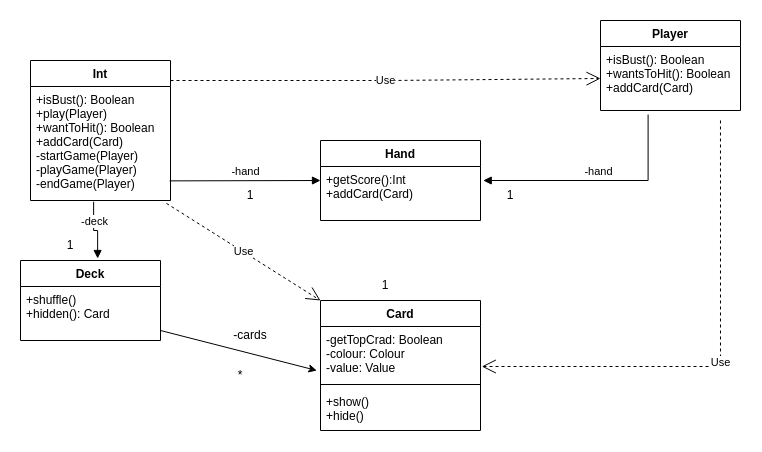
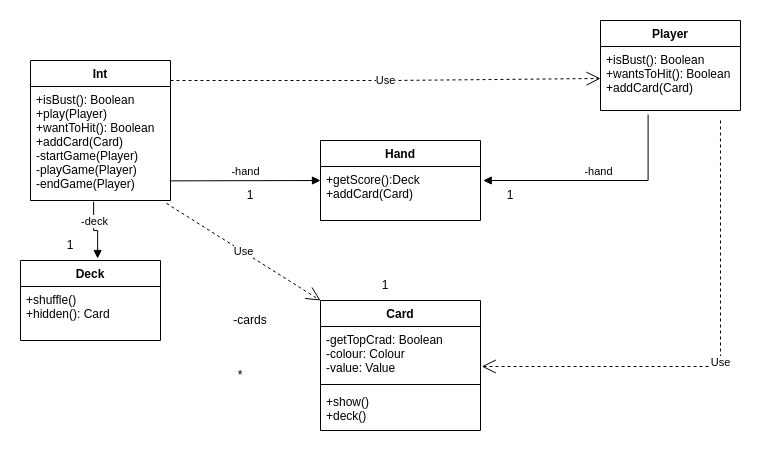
- <mxCell id="7" value="+getScore():Int&#10;+addCard(Card)" style="text;strokeColor=none;fillColor=none;align=left;verticalAlign=top;spacingLeft=4;spacingRight=4;overflow=hidden;rotatable=0;points=[[0,0.5],[1,0.5]];portConstraint=eastwest;" vertex="1" parent="6"><mxGeometry y="26" width="160" height="54" as="geometry" /></mxCell>
+ <mxCell id="7" value="+getScore():Deck&#10;+addCard(Card)" style="text;strokeColor=none;fillColor=none;align=left;verticalAlign=top;spacingLeft=4;spacingRight=4;overflow=hidden;rotatable=0;points=[[0,0.5],[1,0.5]];portConstraint=eastwest;" vertex="1" parent="6"><mxGeometry y="26" width="160" height="54" as="geometry" /></mxCell>
- <mxCell id="21" value="-cards" style="text;html=1;strokeColor=none;fillColor=none;align=center;verticalAlign=middle;whiteSpace=wrap;rounded=0;" vertex="1" parent="1"><mxGeometry x="220" y="320" width="60" height="30" as="geometry" /></mxCell>
+ <mxCell id="21" value="-cards" style="text;html=1;strokeColor=none;fillColor=none;align=center;verticalAlign=middle;whiteSpace=wrap;rounded=0;" vertex="1" parent="1"><mxGeometry x="220" y="305" width="60" height="30" as="geometry" /></mxCell>
- <mxCell id="17" value="" style="endArrow=classic;html=1;rounded=0;entryX=-0.023;entryY=0.815;entryDx=0;entryDy=0;entryPerimeter=0;exitX=1;exitY=0.815;exitDx=0;exitDy=0;exitPerimeter=0;" edge="1" parent="1" source="11" target="3"><mxGeometry width="50" height="50" relative="1" as="geometry"><mxPoint x="130" y="420" as="sourcePoint" /><mxPoint x="180" y="370" as="targetPoint" /></mxGeometry></mxCell>
- <mxCell id="5" value="+show()&#10;+hide()" style="text;strokeColor=none;fillColor=none;align=left;verticalAlign=top;spacingLeft=4;spacingRight=4;overflow=hidden;rotatable=0;points=[[0,0.5],[1,0.5]];portConstraint=eastwest;" vertex="1" parent="2"><mxGeometry y="88" width="160" height="42" as="geometry" /></mxCell>
+ <mxCell id="5" value="+show()&#10;+deck()" style="text;strokeColor=none;fillColor=none;align=left;verticalAlign=top;spacingLeft=4;spacingRight=4;overflow=hidden;rotatable=0;points=[[0,0.5],[1,0.5]];portConstraint=eastwest;" vertex="1" parent="2"><mxGeometry y="88" width="160" height="42" as="geometry" /></mxCell>
